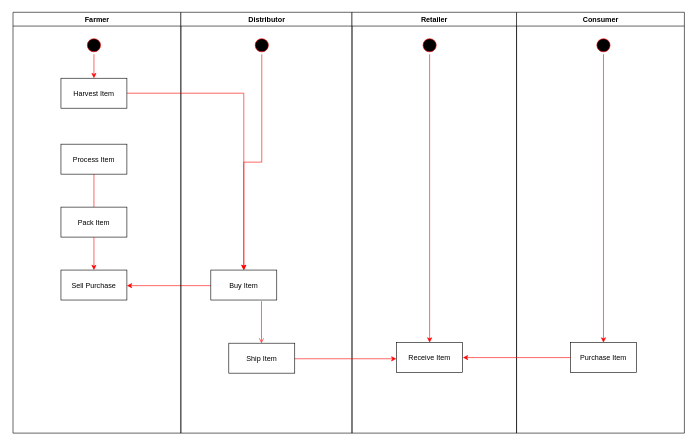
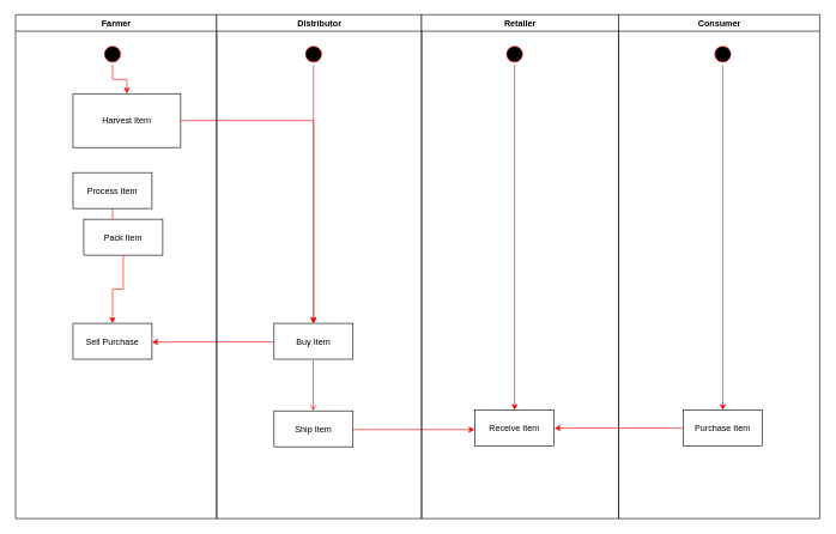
- <mxCell id="7" value="Harvest Item" style="" parent="3" vertex="1"><mxGeometry x="80" y="110" width="110" height="50" as="geometry" /></mxCell>
+ <mxCell id="7" value="Harvest Item" style="" parent="3" vertex="1"><mxGeometry x="80" y="110" width="150" height="75" as="geometry" /></mxCell>
- <mxCell id="10" value="Pack Item" style="" parent="3" vertex="1"><mxGeometry x="80" y="325" width="110" height="50" as="geometry" /></mxCell>
+ <mxCell id="10" value="Pack Item" style="" parent="3" vertex="1"><mxGeometry x="95" y="285" width="110" height="50" as="geometry" /></mxCell>
- <mxCell id="14" value="Buy Item" style="" parent="11" vertex="1"><mxGeometry x="50" y="430" width="110" height="50" as="geometry" /></mxCell>
+ <mxCell id="14" value="Buy Item" style="" parent="11" vertex="1"><mxGeometry x="80" y="430" width="110" height="50" as="geometry" /></mxCell>
